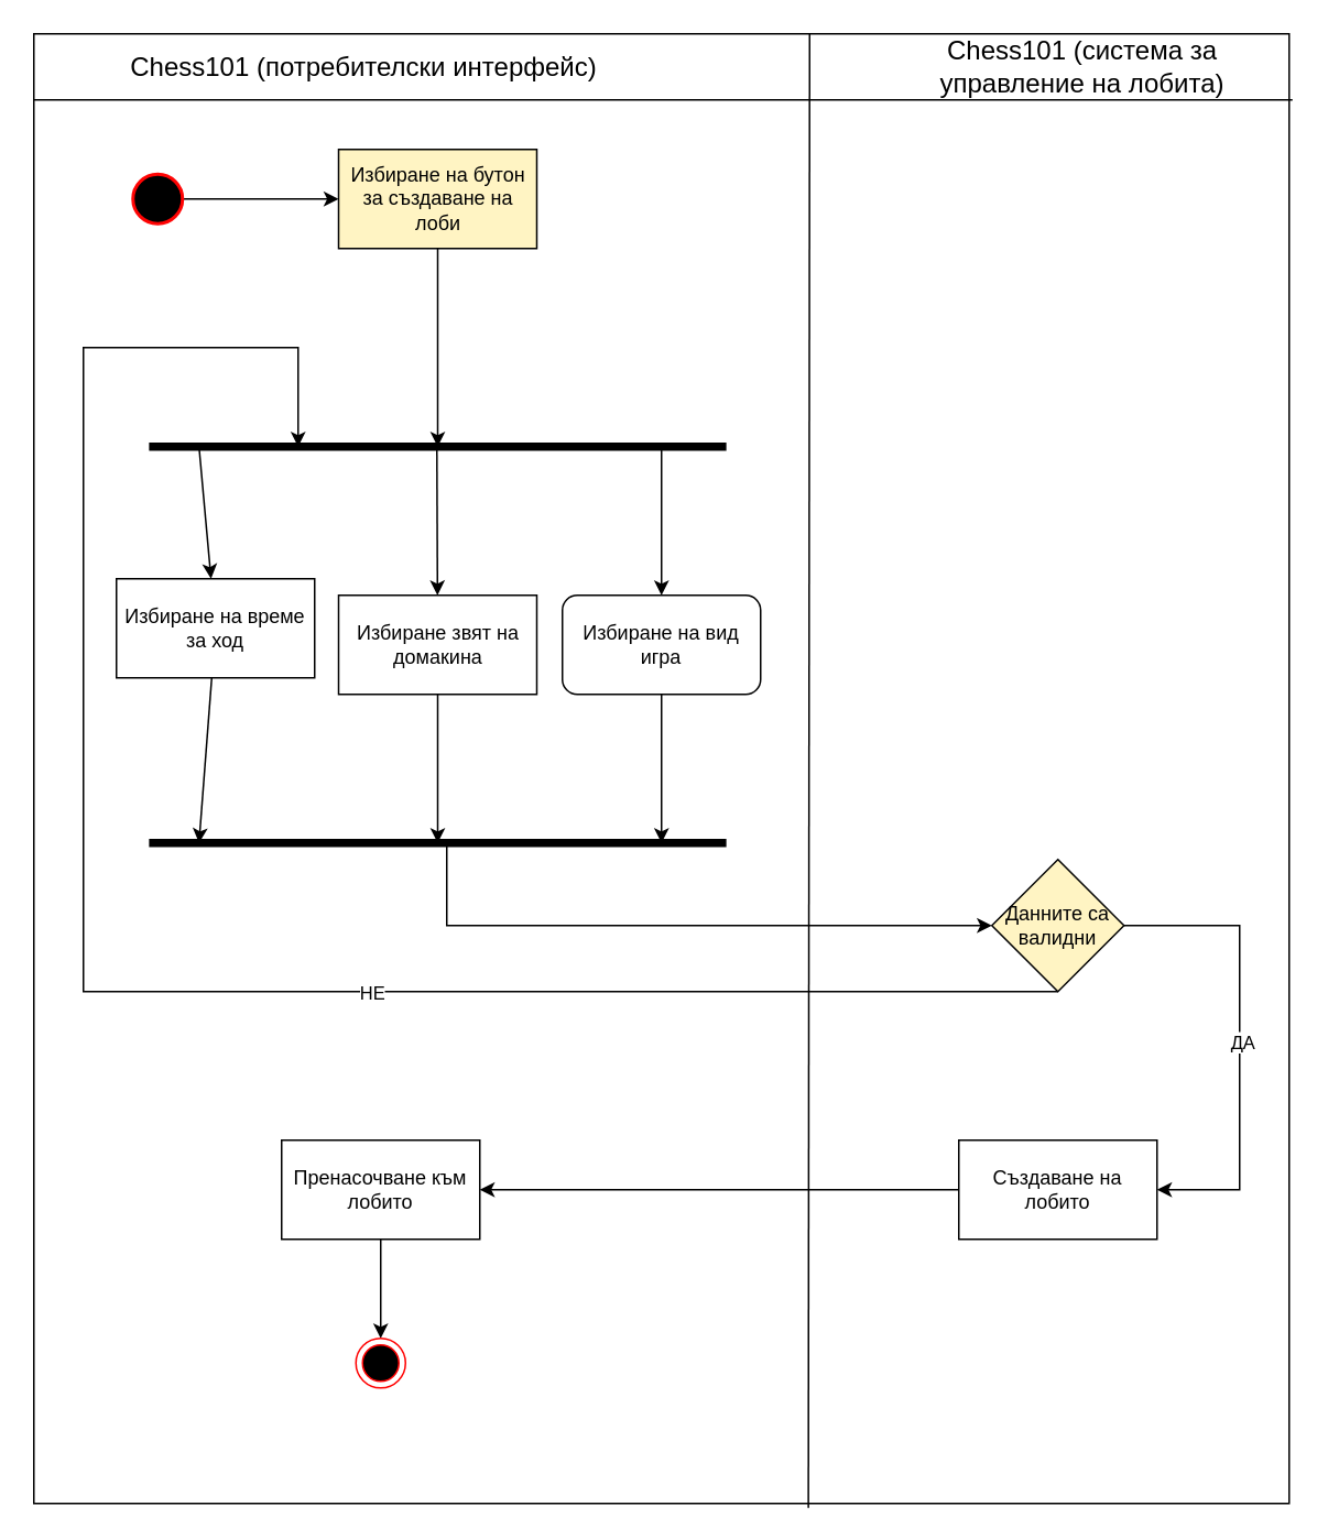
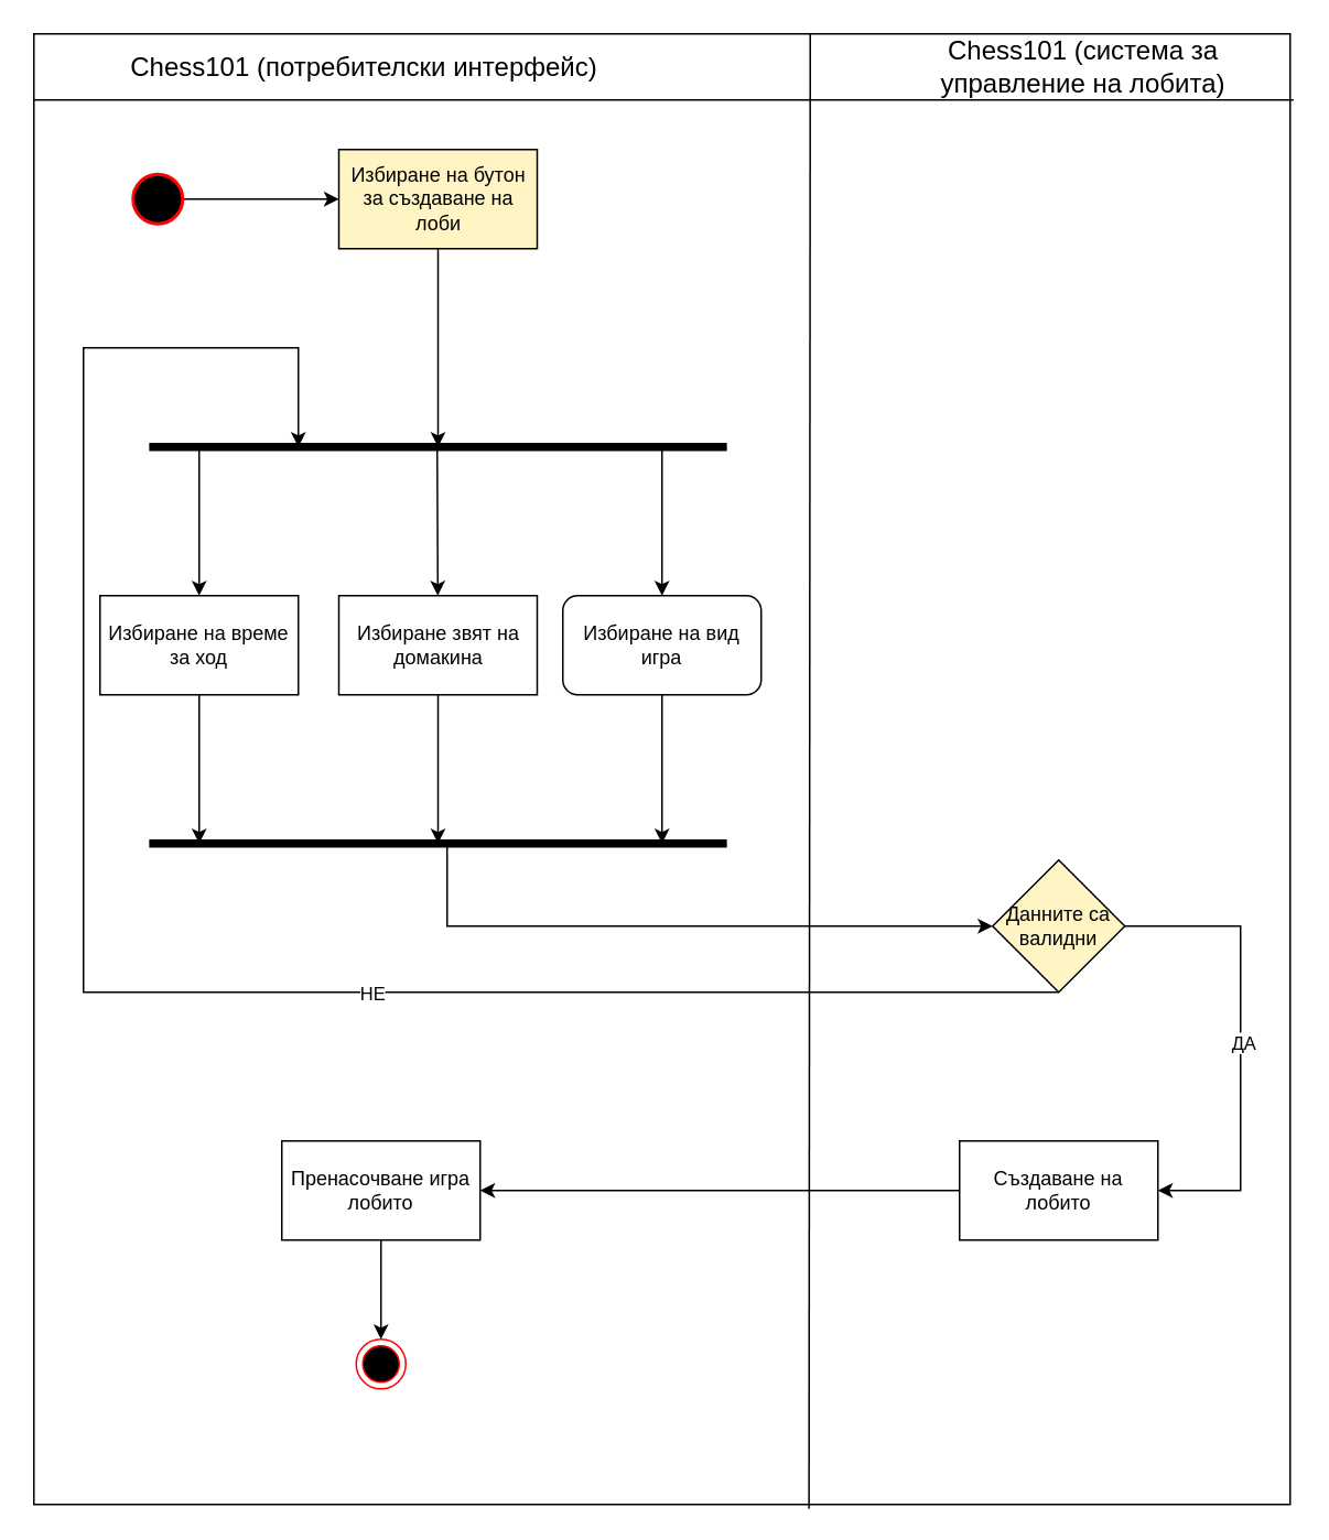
- <mxCell id="18" value="Избиране на време за ход" style="rounded=0;whiteSpace=wrap;html=1;" vertex="1" parent="1"><mxGeometry x="70" y="350" width="120" height="60" as="geometry" /></mxCell>
+ <mxCell id="18" value="Избиране на време за ход" style="rounded=0;whiteSpace=wrap;html=1;" vertex="1" parent="1"><mxGeometry x="60" y="360" width="120" height="60" as="geometry" /></mxCell>
- <mxCell id="24" value="Пренасочване към лобито" style="rounded=0;whiteSpace=wrap;html=1;" vertex="1" parent="1"><mxGeometry x="170" y="690" width="120" height="60" as="geometry" /></mxCell>
+ <mxCell id="24" value="Пренасочване игра лобито" style="rounded=0;whiteSpace=wrap;html=1;" vertex="1" parent="1"><mxGeometry x="170" y="690" width="120" height="60" as="geometry" /></mxCell>
